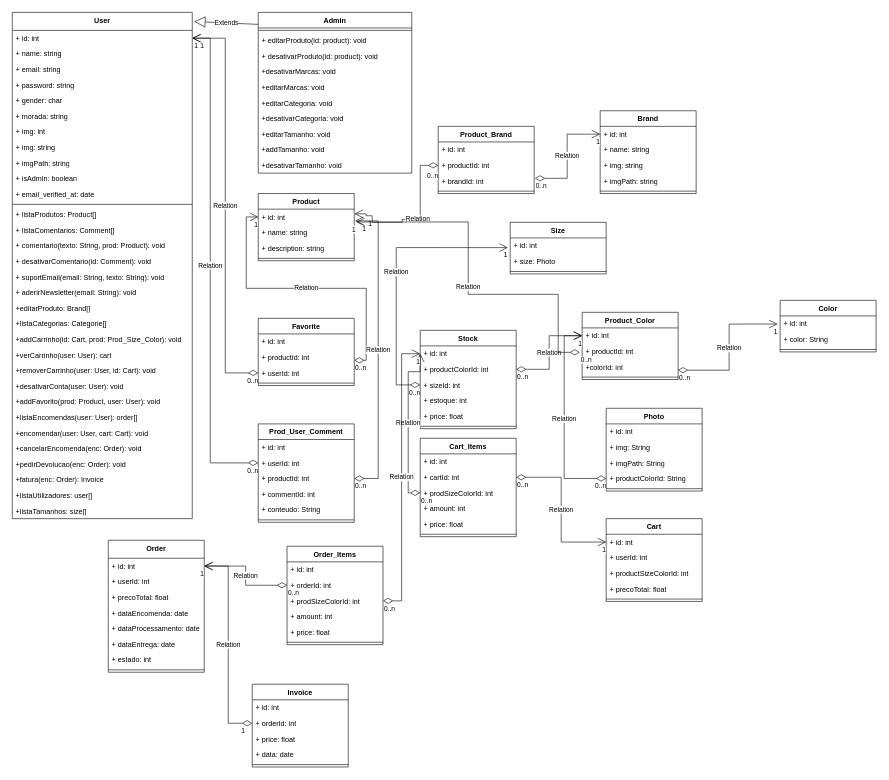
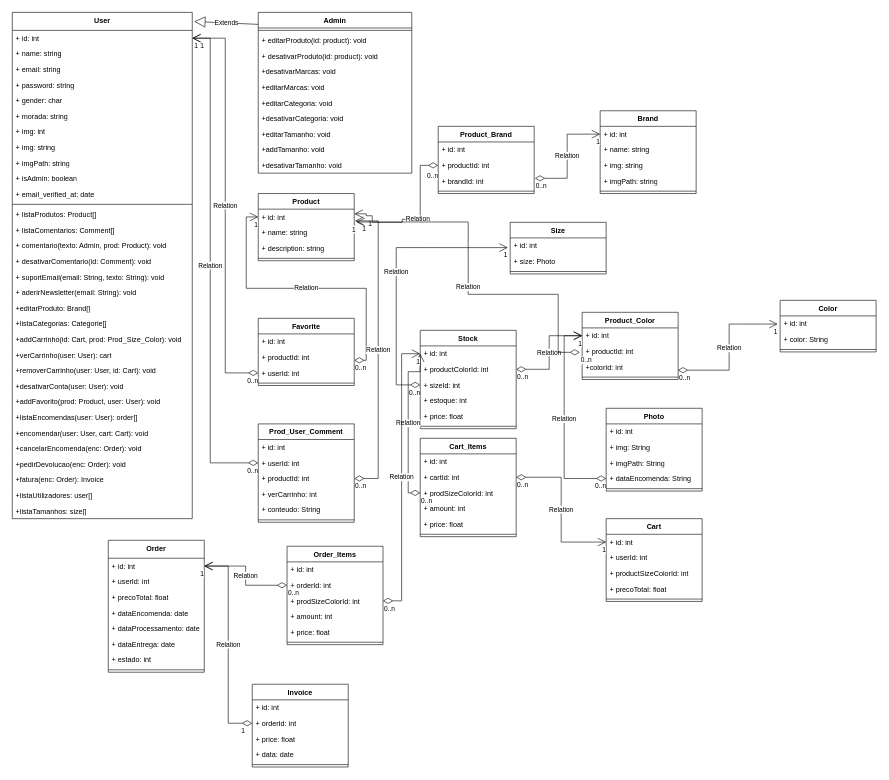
- <mxCell id="17" value="+ comentario(texto: String, prod: Product): void" style="text;strokeColor=none;fillColor=none;align=left;verticalAlign=top;spacingLeft=4;spacingRight=4;overflow=hidden;rotatable=0;points=[[0,0.5],[1,0.5]];portConstraint=eastwest;whiteSpace=wrap;html=1;" parent="2" vertex="1"><mxGeometry y="376" width="300" height="26" as="geometry" /></mxCell>
+ <mxCell id="17" value="+ comentario(texto: Admin, prod: Product): void" style="text;strokeColor=none;fillColor=none;align=left;verticalAlign=top;spacingLeft=4;spacingRight=4;overflow=hidden;rotatable=0;points=[[0,0.5],[1,0.5]];portConstraint=eastwest;whiteSpace=wrap;html=1;" parent="2" vertex="1"><mxGeometry y="376" width="300" height="26" as="geometry" /></mxCell>
- <mxCell id="89" value="+ productColorId: String" style="text;strokeColor=none;fillColor=none;align=left;verticalAlign=top;spacingLeft=4;spacingRight=4;overflow=hidden;rotatable=0;points=[[0,0.5],[1,0.5]];portConstraint=eastwest;whiteSpace=wrap;html=1;" parent="85" vertex="1"><mxGeometry y="104" width="160" height="26" as="geometry" /></mxCell>
+ <mxCell id="89" value="+ dataEncomenda: String" style="text;strokeColor=none;fillColor=none;align=left;verticalAlign=top;spacingLeft=4;spacingRight=4;overflow=hidden;rotatable=0;points=[[0,0.5],[1,0.5]];portConstraint=eastwest;whiteSpace=wrap;html=1;" parent="85" vertex="1"><mxGeometry y="104" width="160" height="26" as="geometry" /></mxCell>
- <mxCell id="106" value="+ commentId: int" style="text;strokeColor=none;fillColor=none;align=left;verticalAlign=top;spacingLeft=4;spacingRight=4;overflow=hidden;rotatable=0;points=[[0,0.5],[1,0.5]];portConstraint=eastwest;whiteSpace=wrap;html=1;" parent="102" vertex="1"><mxGeometry y="104" width="160" height="26" as="geometry" /></mxCell>
+ <mxCell id="106" value="+ verCarrinho: int" style="text;strokeColor=none;fillColor=none;align=left;verticalAlign=top;spacingLeft=4;spacingRight=4;overflow=hidden;rotatable=0;points=[[0,0.5],[1,0.5]];portConstraint=eastwest;whiteSpace=wrap;html=1;" parent="102" vertex="1"><mxGeometry y="104" width="160" height="26" as="geometry" /></mxCell>
